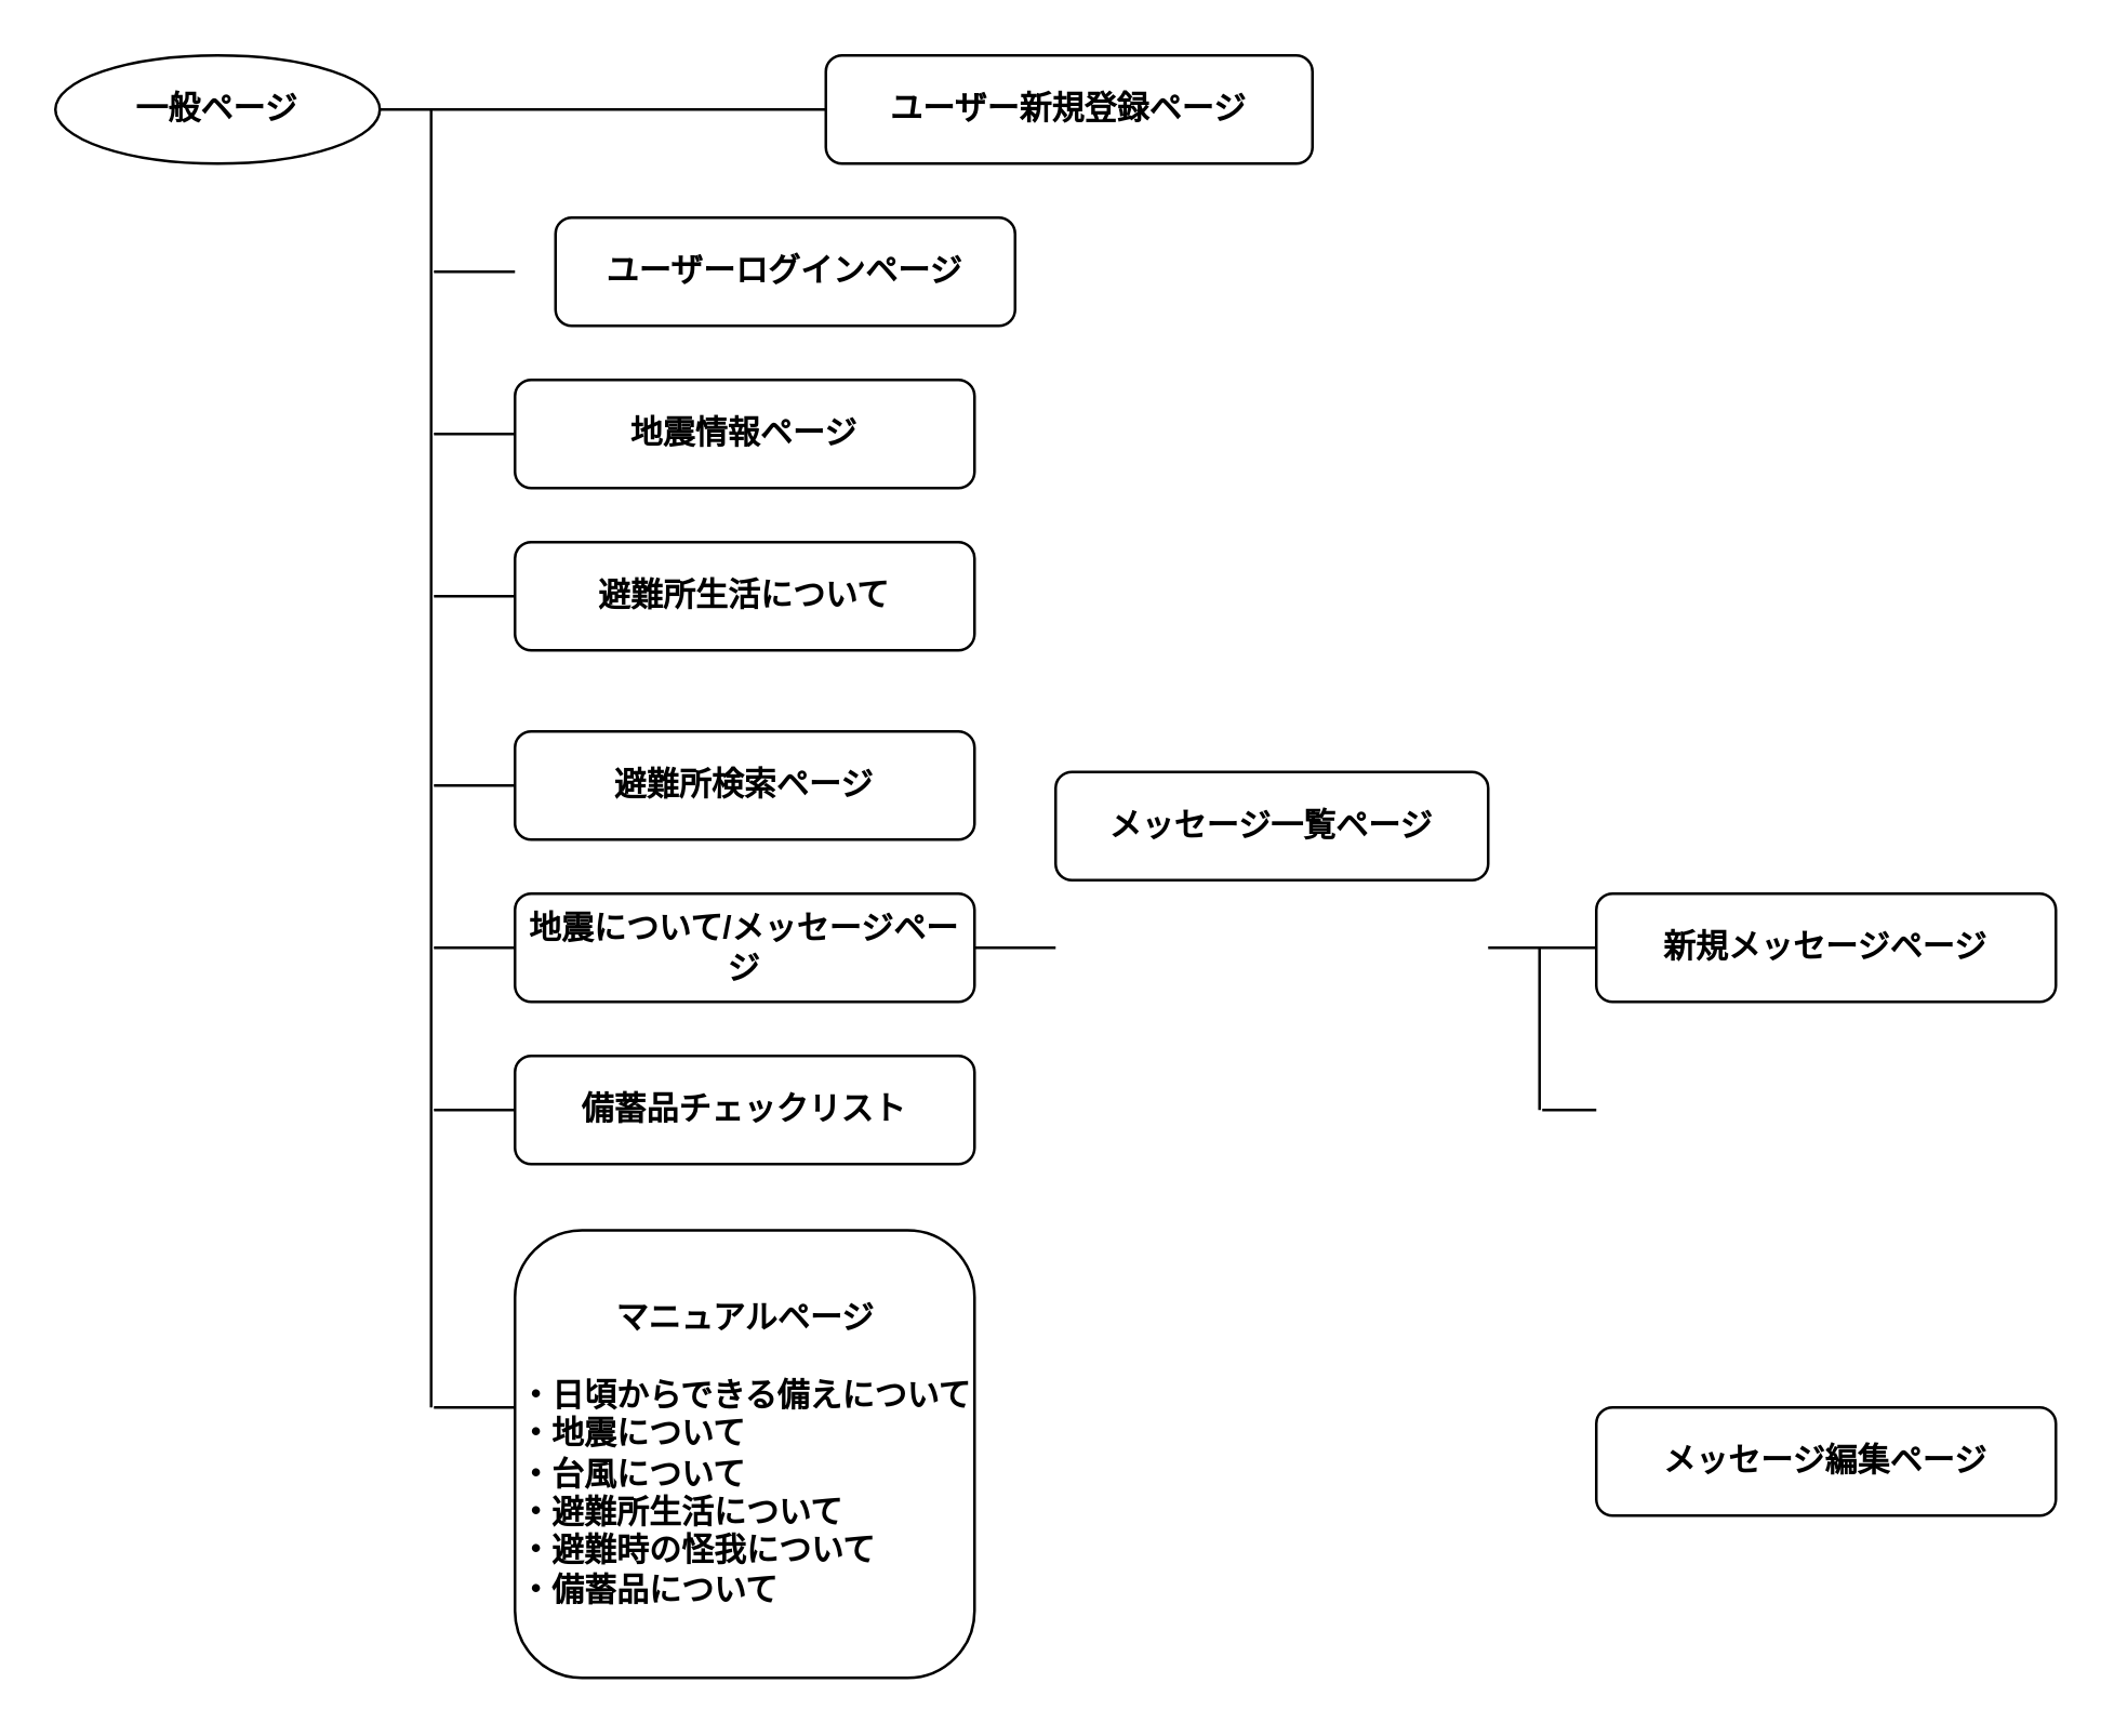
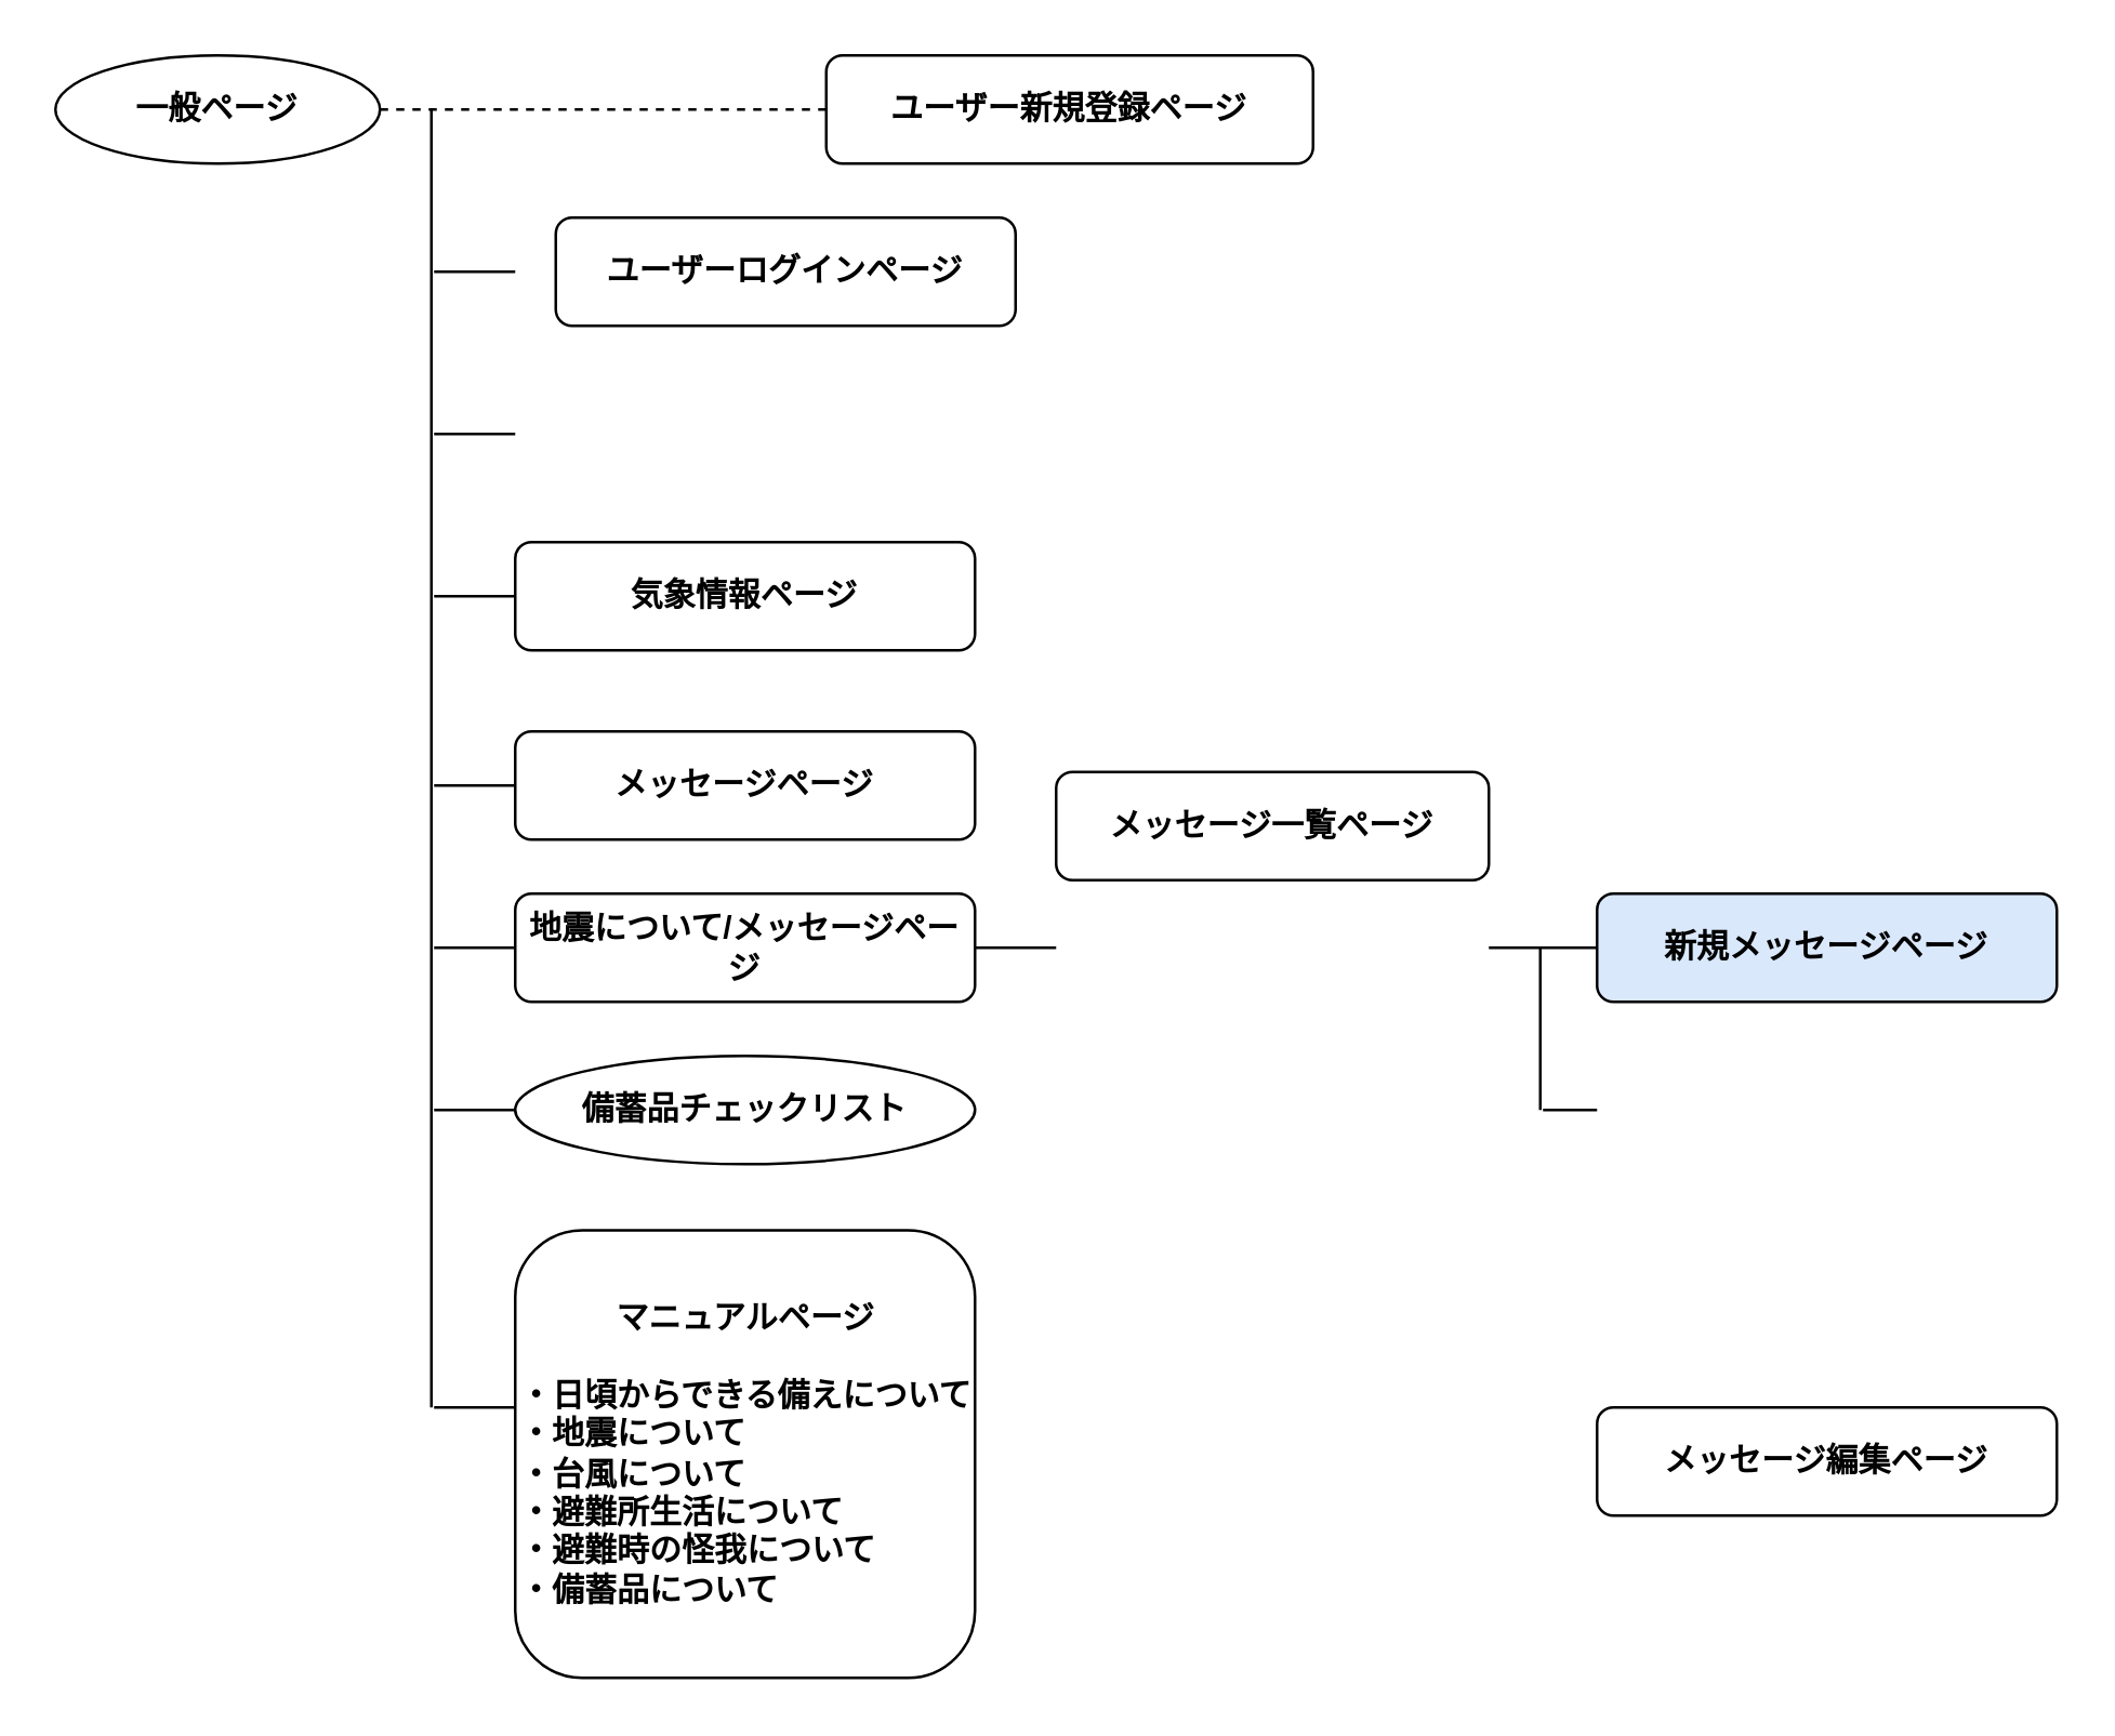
- <mxCell id="2" style="html=1;exitX=1;exitY=0.5;exitDx=0;exitDy=0;entryX=0;entryY=0.5;entryDx=0;entryDy=0;fontColor=#000000;strokeColor=#000000;endArrow=none;endFill=0;elbow=vertical;" edge="1" parent="1" source="3" target="4"><mxGeometry relative="1" as="geometry" /></mxCell>
+ <mxCell id="2" style="html=1;exitX=1;exitY=0.5;exitDx=0;exitDy=0;entryX=0;entryY=0.5;entryDx=0;entryDy=0;fontColor=#000000;strokeColor=#000000;endArrow=none;endFill=0;elbow=vertical;dashed=1;" edge="1" parent="1" source="3" target="4"><mxGeometry relative="1" as="geometry" /></mxCell>
- <mxCell id="9" value="地震情報ページ" style="rounded=1;whiteSpace=wrap;html=1;fontStyle=1;fillColor=#FFFFFF;fontColor=#000000;strokeColor=#000000;" vertex="1" parent="1"><mxGeometry x="190" y="140" width="170" height="40" as="geometry" /></mxCell>
- <mxCell id="8" value="避難所生活について" style="rounded=1;whiteSpace=wrap;html=1;fontStyle=1;fillColor=#FFFFFF;fontColor=#000000;strokeColor=#000000;" vertex="1" parent="1"><mxGeometry x="190" y="200" width="170" height="40" as="geometry" /></mxCell>
+ <mxCell id="8" value="気象情報ページ" style="rounded=1;whiteSpace=wrap;html=1;fontStyle=1;fillColor=#FFFFFF;fontColor=#000000;strokeColor=#000000;" vertex="1" parent="1"><mxGeometry x="190" y="200" width="170" height="40" as="geometry" /></mxCell>
- <mxCell id="7" value="避難所検索ページ" style="rounded=1;whiteSpace=wrap;html=1;fontStyle=1;fillColor=#FFFFFF;fontColor=#000000;strokeColor=#000000;" vertex="1" parent="1"><mxGeometry x="190" y="270" width="170" height="40" as="geometry" /></mxCell>
+ <mxCell id="7" value="メッセージページ" style="rounded=1;whiteSpace=wrap;html=1;fontStyle=1;fillColor=#FFFFFF;fontColor=#000000;strokeColor=#000000;" vertex="1" parent="1"><mxGeometry x="190" y="270" width="170" height="40" as="geometry" /></mxCell>
- <mxCell id="13" value="新規メッセージページ" style="rounded=1;whiteSpace=wrap;html=1;fontStyle=1;fillColor=#FFFFFF;fontColor=#000000;strokeColor=#000000;" vertex="1" parent="1"><mxGeometry x="590" y="330" width="170" height="40" as="geometry" /></mxCell>
+ <mxCell id="13" value="新規メッセージページ" style="rounded=1;whiteSpace=wrap;html=1;fontStyle=1;fillColor=#dae8fc;fontColor=#000000;strokeColor=#000000;" vertex="1" parent="1"><mxGeometry x="590" y="330" width="170" height="40" as="geometry" /></mxCell>
- <mxCell id="5" value="備蓄品チェックリスト" style="rounded=1;whiteSpace=wrap;html=1;fontStyle=1;fillColor=#FFFFFF;fontColor=#000000;strokeColor=#000000;" vertex="1" parent="1"><mxGeometry x="190" y="390" width="170" height="40" as="geometry" /></mxCell>
+ <mxCell id="5" value="備蓄品チェックリスト" style="ellipse;whiteSpace=wrap;html=1;fontStyle=1;fillColor=#FFFFFF;fontColor=#000000;strokeColor=#000000;" vertex="1" parent="1"><mxGeometry x="190" y="390" width="170" height="40" as="geometry" /></mxCell>
